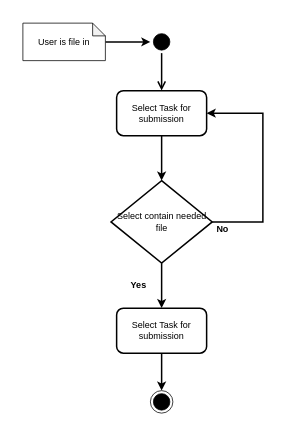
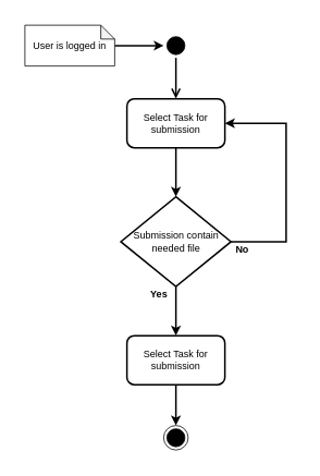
- <mxCell id="4" value="User is file in" style="shape=note;whiteSpace=wrap;html=1;backgroundOutline=1;darkOpacity=0.05;size=17;" vertex="1" parent="1"><mxGeometry x="30" y="30" width="110" height="50" as="geometry" /></mxCell>
+ <mxCell id="4" value="User is logged in" style="shape=note;whiteSpace=wrap;html=1;backgroundOutline=1;darkOpacity=0.05;size=17;" vertex="1" parent="1"><mxGeometry x="30" y="30" width="110" height="50" as="geometry" /></mxCell>
- <mxCell id="12" value="Select contain needed file" style="rhombus;whiteSpace=wrap;html=1;rounded=0;strokeWidth=2;" vertex="1" parent="1"><mxGeometry x="147.5" y="240" width="135" height="110" as="geometry" /></mxCell>
+ <mxCell id="12" value="Submission contain needed file" style="rhombus;whiteSpace=wrap;html=1;rounded=0;strokeWidth=2;" vertex="1" parent="1"><mxGeometry x="147.5" y="240" width="135" height="110" as="geometry" /></mxCell>
- <mxCell id="15" value="&lt;b&gt;Yes&lt;/b&gt;" style="text;html=1;align=center;verticalAlign=middle;resizable=0;points=[];autosize=1;" vertex="1" parent="1"><mxGeometry x="164" y="370" width="40" height="20" as="geometry" /></mxCell>
+ <mxCell id="15" value="&lt;b&gt;Yes&lt;/b&gt;" style="text;html=1;align=center;verticalAlign=middle;resizable=0;points=[];autosize=1;" vertex="1" parent="1"><mxGeometry x="174" y="350" width="40" height="20" as="geometry" /></mxCell>
